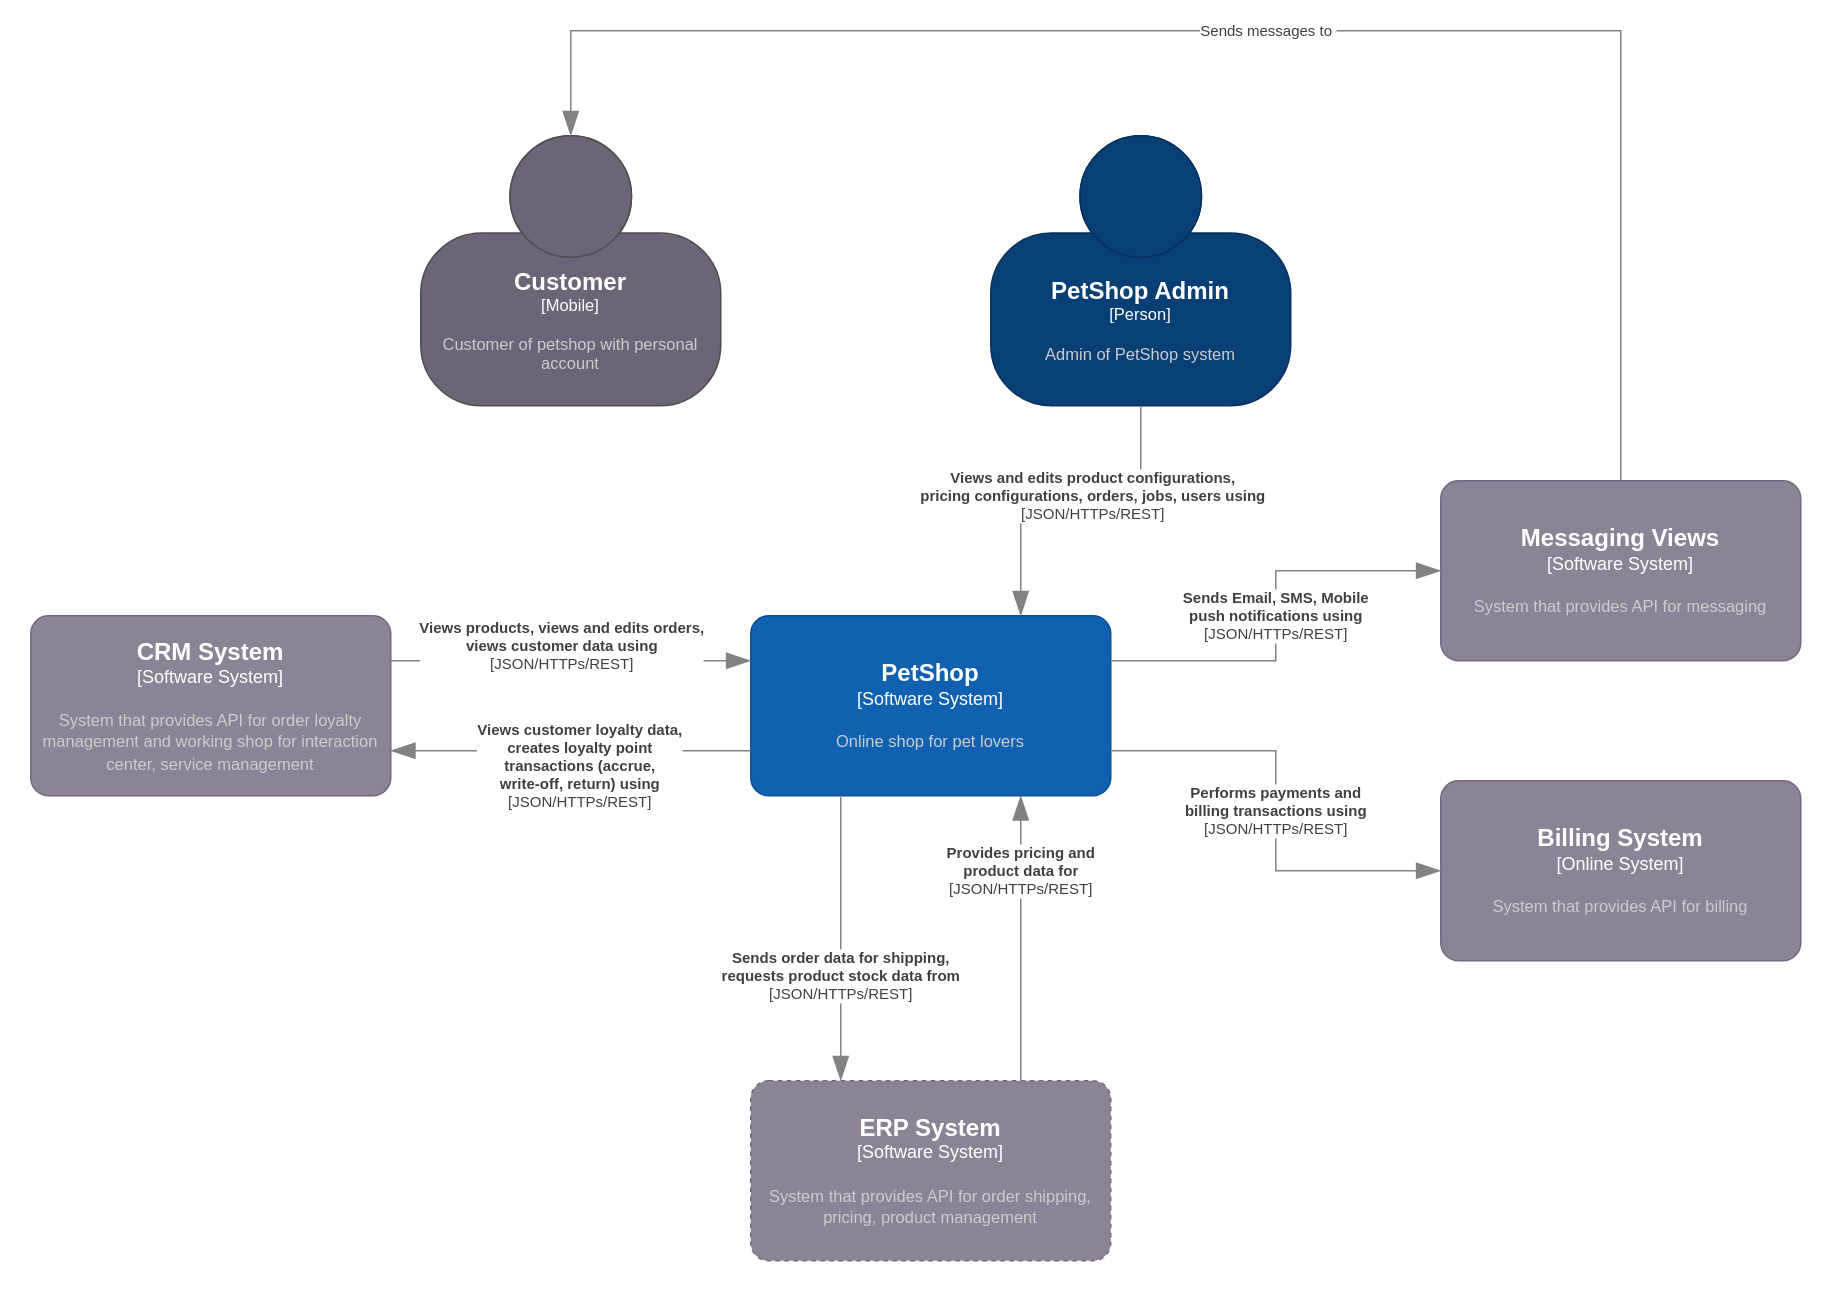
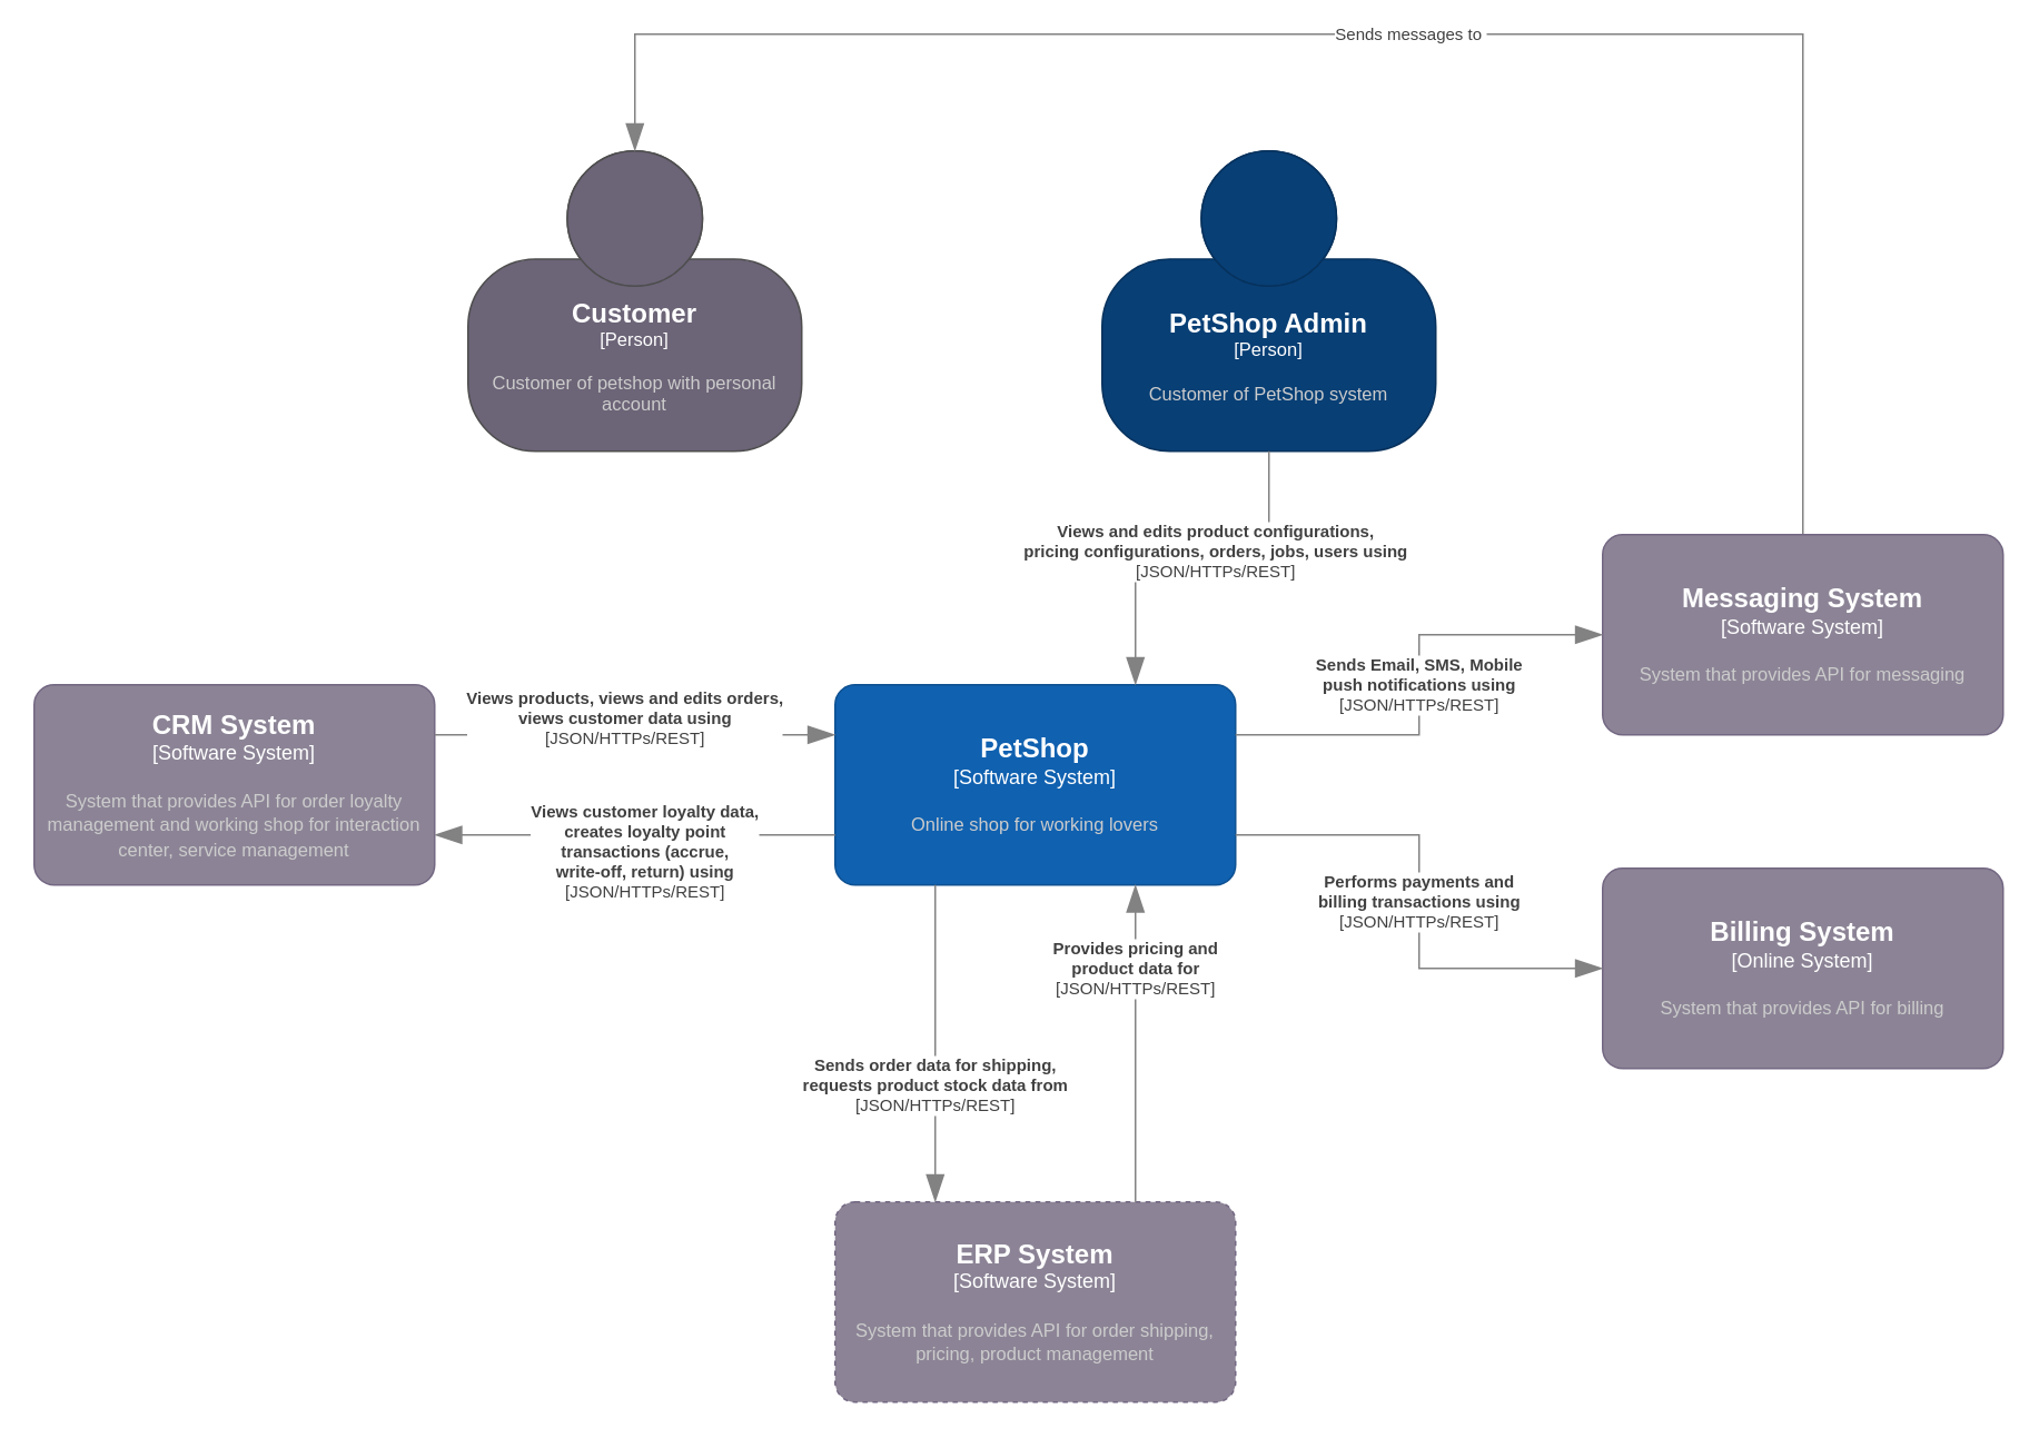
- <mxCell id="3" value="&lt;font style=&quot;font-size: 16px&quot;&gt;&lt;b&gt;Customer&lt;/b&gt;&lt;/font&gt;&lt;div&gt;[Mobile]&lt;/div&gt;&lt;br&gt;&lt;div&gt;&lt;font style=&quot;font-size: 11px&quot;&gt;&lt;font color=&quot;#cccccc&quot;&gt;Customer of petshop with personal account&lt;/font&gt;&lt;/div&gt;" style="html=1;fontSize=11;dashed=0;whiteSpace=wrap;fillColor=#6C6477;strokeColor=#4D4D4D;fontColor=#ffffff;shape=mxgraph.c4.person2;align=center;metaEdit=1;points=[[0.5,0,0],[1,0.5,0],[1,0.75,0],[0.75,1,0],[0.5,1,0],[0.25,1,0],[0,0.75,0],[0,0.5,0]];resizable=0;" vertex="1" parent="1"><mxGeometry x="280" y="90" width="200" height="180" as="geometry" /></mxCell>
+ <mxCell id="3" value="&lt;font style=&quot;font-size: 16px&quot;&gt;&lt;b&gt;Customer&lt;/b&gt;&lt;/font&gt;&lt;div&gt;[Person]&lt;/div&gt;&lt;br&gt;&lt;div&gt;&lt;font style=&quot;font-size: 11px&quot;&gt;&lt;font color=&quot;#cccccc&quot;&gt;Customer of petshop with personal account&lt;/font&gt;&lt;/div&gt;" style="html=1;fontSize=11;dashed=0;whiteSpace=wrap;fillColor=#6C6477;strokeColor=#4D4D4D;fontColor=#ffffff;shape=mxgraph.c4.person2;align=center;metaEdit=1;points=[[0.5,0,0],[1,0.5,0],[1,0.75,0],[0.75,1,0],[0.5,1,0],[0.25,1,0],[0,0.75,0],[0,0.5,0]];resizable=0;" vertex="1" parent="1"><mxGeometry x="280" y="90" width="200" height="180" as="geometry" /></mxCell>
- <mxCell id="2" value="&lt;font style=&quot;font-size: 16px&quot;&gt;&lt;b&gt;PetShop Admin&lt;/b&gt;&lt;/font&gt;&lt;div&gt;[Person]&lt;/div&gt;&lt;br&gt;&lt;div&gt;&lt;font style=&quot;font-size: 11px&quot;&gt;&lt;font color=&quot;#cccccc&quot;&gt;Admin of PetShop system&lt;/font&gt;&lt;/div&gt;" style="html=1;fontSize=11;dashed=0;whiteSpace=wrap;fillColor=#083F75;strokeColor=#06315C;fontColor=#ffffff;shape=mxgraph.c4.person2;align=center;metaEdit=1;points=[[0.5,0,0],[1,0.5,0],[1,0.75,0],[0.75,1,0],[0.5,1,0],[0.25,1,0],[0,0.75,0],[0,0.5,0]];resizable=0;" vertex="1" parent="1"><mxGeometry y="90" width="200" height="180" as="geometry" x="660" /></mxCell>
+ <mxCell id="2" value="&lt;font style=&quot;font-size: 16px&quot;&gt;&lt;b&gt;PetShop Admin&lt;/b&gt;&lt;/font&gt;&lt;div&gt;[Person]&lt;/div&gt;&lt;br&gt;&lt;div&gt;&lt;font style=&quot;font-size: 11px&quot;&gt;&lt;font color=&quot;#cccccc&quot;&gt;Customer of PetShop system&lt;/font&gt;&lt;/div&gt;" style="html=1;fontSize=11;dashed=0;whiteSpace=wrap;fillColor=#083F75;strokeColor=#06315C;fontColor=#ffffff;shape=mxgraph.c4.person2;align=center;metaEdit=1;points=[[0.5,0,0],[1,0.5,0],[1,0.75,0],[0.75,1,0],[0.5,1,0],[0.25,1,0],[0,0.75,0],[0,0.5,0]];resizable=0;" vertex="1" parent="1"><mxGeometry y="90" width="200" height="180" as="geometry" x="660" /></mxCell>
- <mxCell id="5" value="&lt;font style=&quot;font-size: 16px&quot;&gt;&lt;b&gt;Messaging Views&lt;/b&gt;&lt;/font&gt;&lt;div&gt;[Software System]&lt;/div&gt;&lt;br&gt;&lt;div&gt;&lt;font style=&quot;font-size: 11px&quot;&gt;&lt;font color=&quot;#cccccc&quot;&gt;System that provides API for messaging&lt;/font&gt;&lt;/div&gt;" style="rounded=1;whiteSpace=wrap;html=1;labelBackgroundColor=none;fillColor=#8C8496;fontColor=#ffffff;align=center;arcSize=10;strokeColor=#736782;metaEdit=1;resizable=0;points=[[0.25,0,0],[0.5,0,0],[0.75,0,0],[1,0.25,0],[1,0.5,0],[1,0.75,0],[0.75,1,0],[0.5,1,0],[0.25,1,0],[0,0.75,0],[0,0.5,0],[0,0.25,0]];" vertex="1" parent="1"><mxGeometry x="960" y="320" width="240" height="120" as="geometry" /></mxCell>
+ <mxCell id="5" value="&lt;font style=&quot;font-size: 16px&quot;&gt;&lt;b&gt;Messaging System&lt;/b&gt;&lt;/font&gt;&lt;div&gt;[Software System]&lt;/div&gt;&lt;br&gt;&lt;div&gt;&lt;font style=&quot;font-size: 11px&quot;&gt;&lt;font color=&quot;#cccccc&quot;&gt;System that provides API for messaging&lt;/font&gt;&lt;/div&gt;" style="rounded=1;whiteSpace=wrap;html=1;labelBackgroundColor=none;fillColor=#8C8496;fontColor=#ffffff;align=center;arcSize=10;strokeColor=#736782;metaEdit=1;resizable=0;points=[[0.25,0,0],[0.5,0,0],[0.75,0,0],[1,0.25,0],[1,0.5,0],[1,0.75,0],[0.75,1,0],[0.5,1,0],[0.25,1,0],[0,0.75,0],[0,0.5,0],[0,0.25,0]];" vertex="1" parent="1"><mxGeometry x="960" y="320" width="240" height="120" as="geometry" /></mxCell>
- <mxCell id="9" value="&lt;font style=&quot;font-size: 16px&quot;&gt;&lt;b&gt;PetShop&lt;/b&gt;&lt;/font&gt;&lt;div&gt;[Software System]&lt;/div&gt;&lt;br&gt;&lt;div&gt;&lt;font style=&quot;font-size: 11px&quot;&gt;&lt;font color=&quot;#cccccc&quot;&gt;Online shop for pet lovers&lt;/font&gt;&lt;/div&gt;" style="rounded=1;whiteSpace=wrap;html=1;labelBackgroundColor=none;fillColor=#1061B0;fontColor=#ffffff;align=center;arcSize=10;strokeColor=#0D5091;metaEdit=1;resizable=0;points=[[0.25,0,0],[0.5,0,0],[0.75,0,0],[1,0.25,0],[1,0.5,0],[1,0.75,0],[0.75,1,0],[0.5,1,0],[0.25,1,0],[0,0.75,0],[0,0.5,0],[0,0.25,0]];" vertex="1" parent="1"><mxGeometry x="500" y="410" width="240" height="120" as="geometry" /></mxCell>
+ <mxCell id="9" value="&lt;font style=&quot;font-size: 16px&quot;&gt;&lt;b&gt;PetShop&lt;/b&gt;&lt;/font&gt;&lt;div&gt;[Software System]&lt;/div&gt;&lt;br&gt;&lt;div&gt;&lt;font style=&quot;font-size: 11px&quot;&gt;&lt;font color=&quot;#cccccc&quot;&gt;Online shop for working lovers&lt;/font&gt;&lt;/div&gt;" style="rounded=1;whiteSpace=wrap;html=1;labelBackgroundColor=none;fillColor=#1061B0;fontColor=#ffffff;align=center;arcSize=10;strokeColor=#0D5091;metaEdit=1;resizable=0;points=[[0.25,0,0],[0.5,0,0],[0.75,0,0],[1,0.25,0],[1,0.5,0],[1,0.75,0],[0.75,1,0],[0.5,1,0],[0.25,1,0],[0,0.75,0],[0,0.5,0],[0,0.25,0]];" vertex="1" parent="1"><mxGeometry x="500" y="410" width="240" height="120" as="geometry" /></mxCell>
